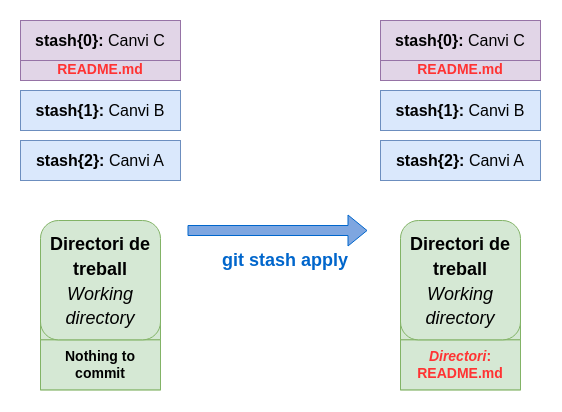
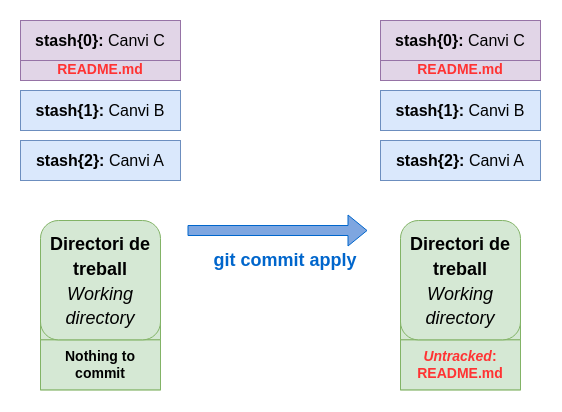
- <mxCell id="6" value="&lt;b&gt;&lt;font color=&quot;#0066cc&quot; style=&quot;font-size: 18px;&quot;&gt;git stash apply&lt;/font&gt;&lt;/b&gt;" style="text;html=1;align=center;verticalAlign=middle;whiteSpace=wrap;rounded=0;" parent="1" vertex="1"><mxGeometry x="180" y="240" width="210" height="40" as="geometry" /></mxCell>
+ <mxCell id="6" value="&lt;b&gt;&lt;font color=&quot;#0066cc&quot; style=&quot;font-size: 18px;&quot;&gt;git commit apply&lt;/font&gt;&lt;/b&gt;" style="text;html=1;align=center;verticalAlign=middle;whiteSpace=wrap;rounded=0;" parent="1" vertex="1"><mxGeometry x="180" y="240" width="210" height="40" as="geometry" /></mxCell>
- <mxCell id="3" value="&lt;i&gt;Directori&lt;/i&gt;: README.md" style="text;strokeColor=#82b366;fillColor=#d5e8d4;align=center;verticalAlign=middle;spacingLeft=4;spacingRight=4;overflow=hidden;points=[[0,0.5],[1,0.5]];portConstraint=eastwest;rotatable=0;whiteSpace=wrap;html=1;fontStyle=1;fontSize=14;fontColor=#FF3333;" parent="2" vertex="1"><mxGeometry y="30" width="120" height="50" as="geometry" /></mxCell>
+ <mxCell id="3" value="&lt;i&gt;Untracked&lt;/i&gt;: README.md" style="text;strokeColor=#82b366;fillColor=#d5e8d4;align=center;verticalAlign=middle;spacingLeft=4;spacingRight=4;overflow=hidden;points=[[0,0.5],[1,0.5]];portConstraint=eastwest;rotatable=0;whiteSpace=wrap;html=1;fontStyle=1;fontSize=14;fontColor=#FF3333;" parent="2" vertex="1"><mxGeometry y="30" width="120" height="50" as="geometry" /></mxCell>
